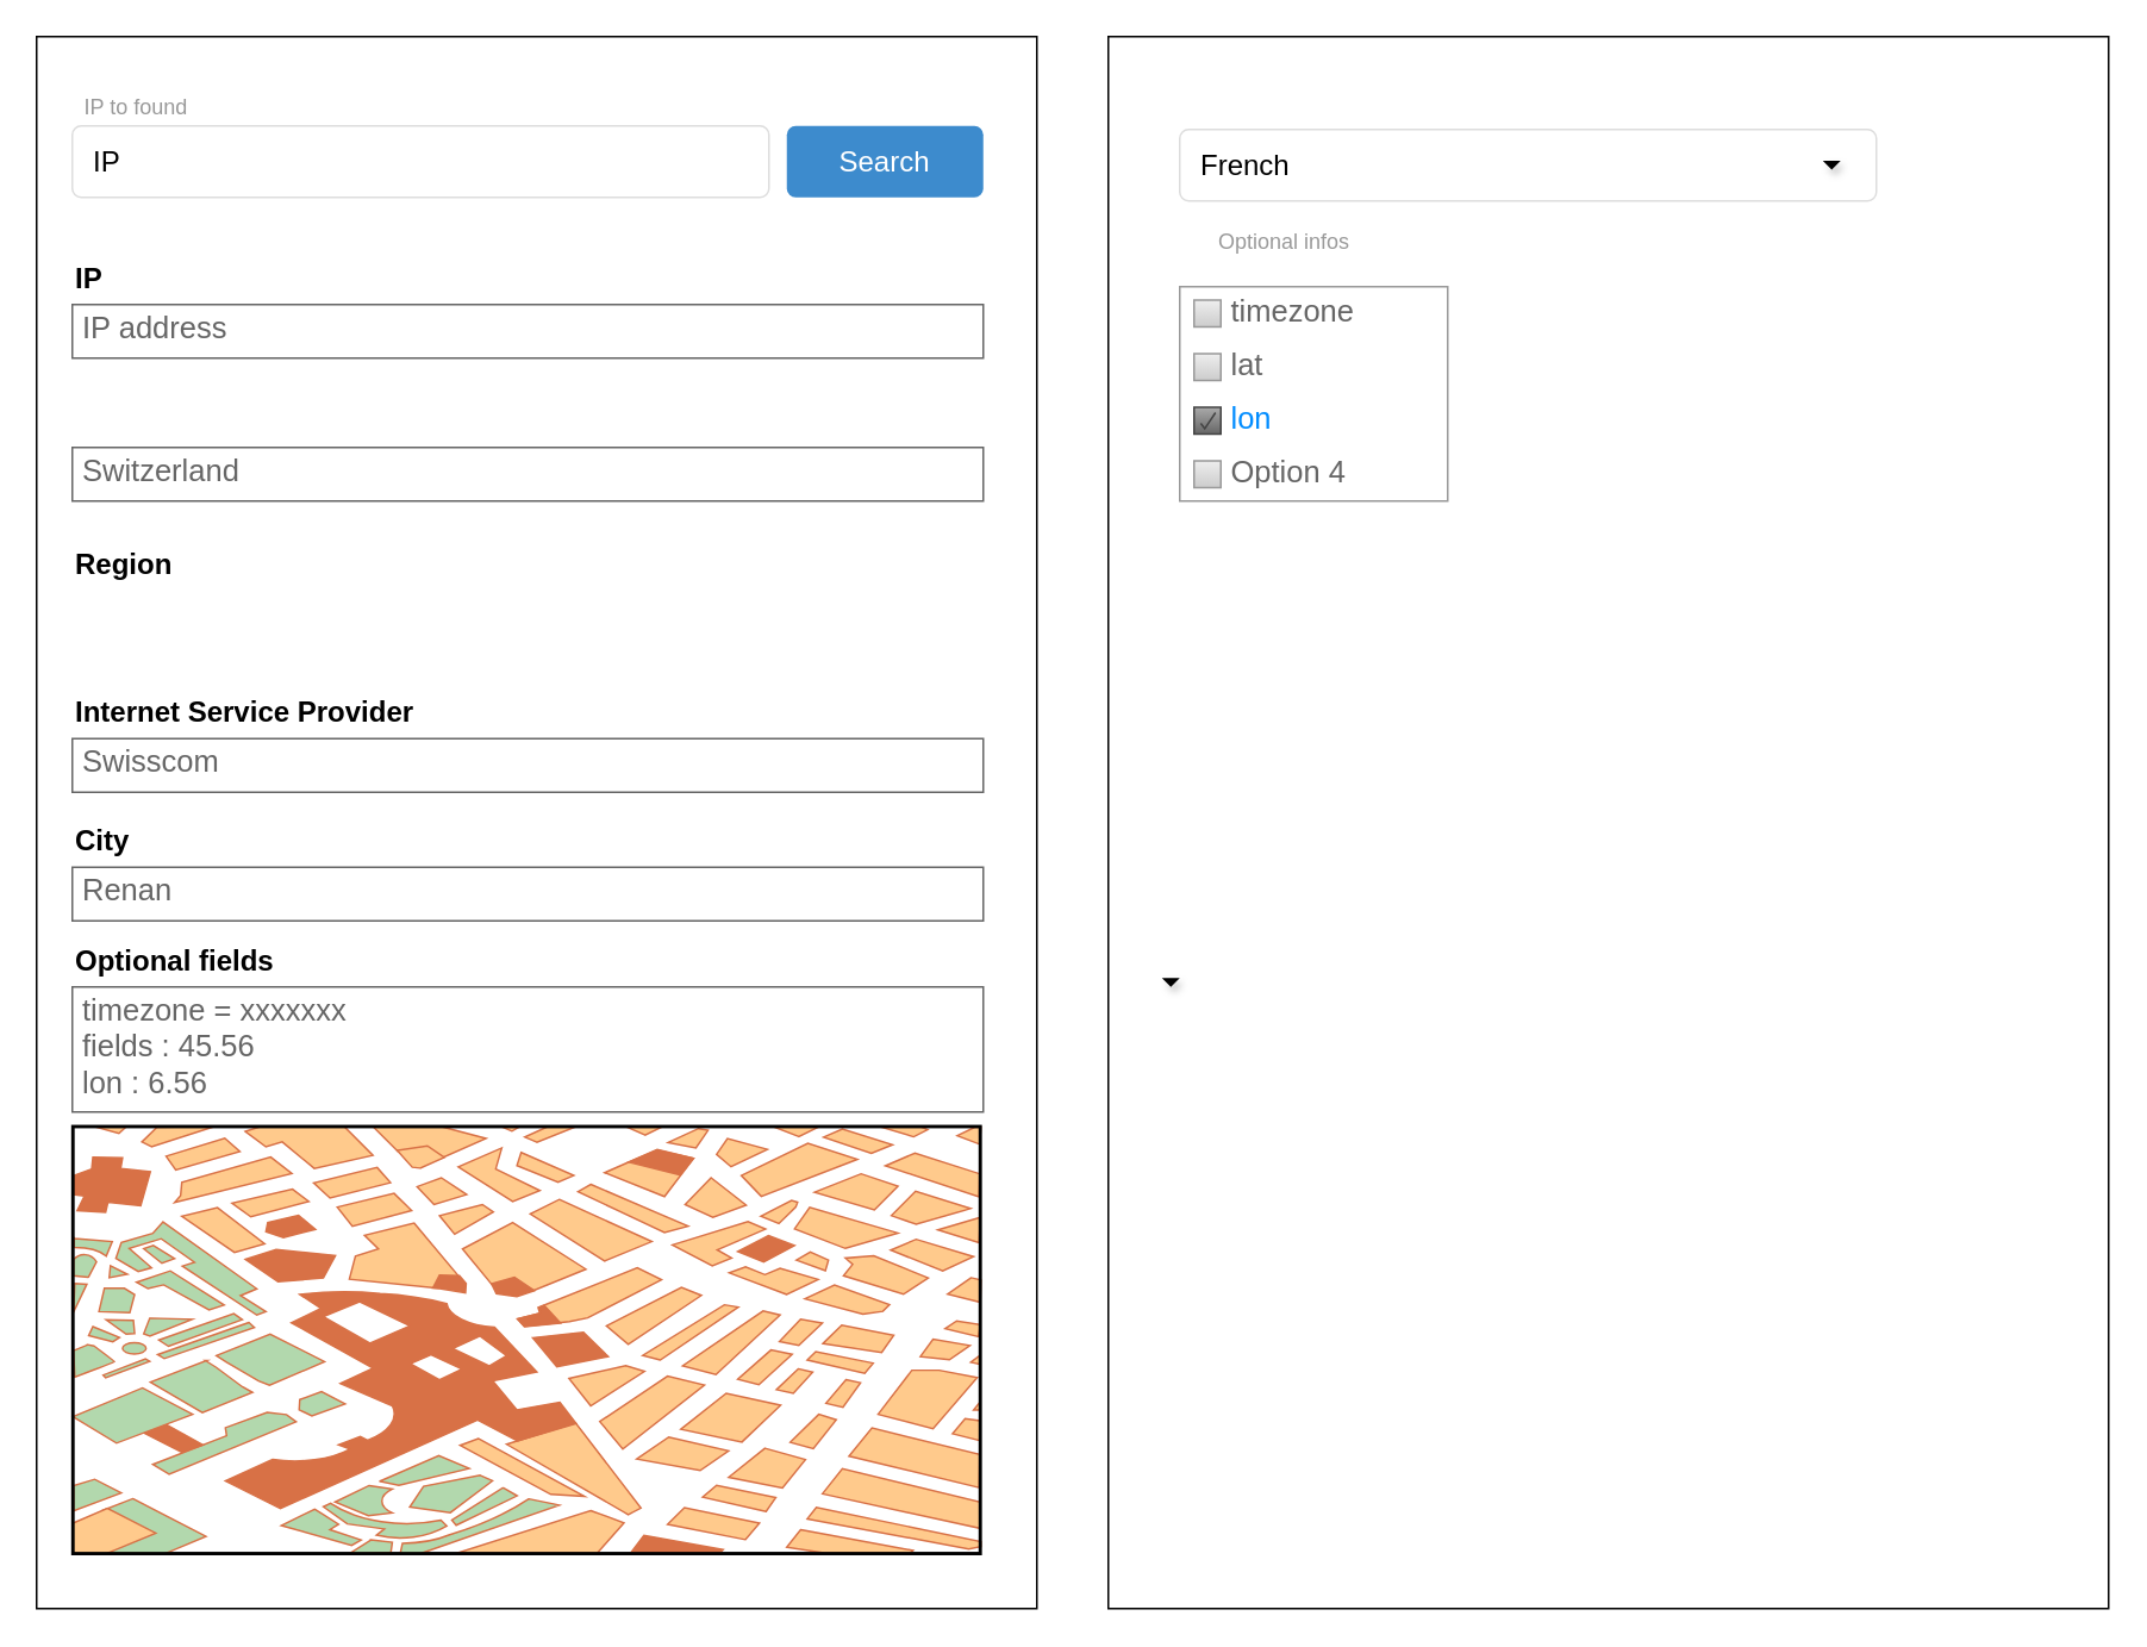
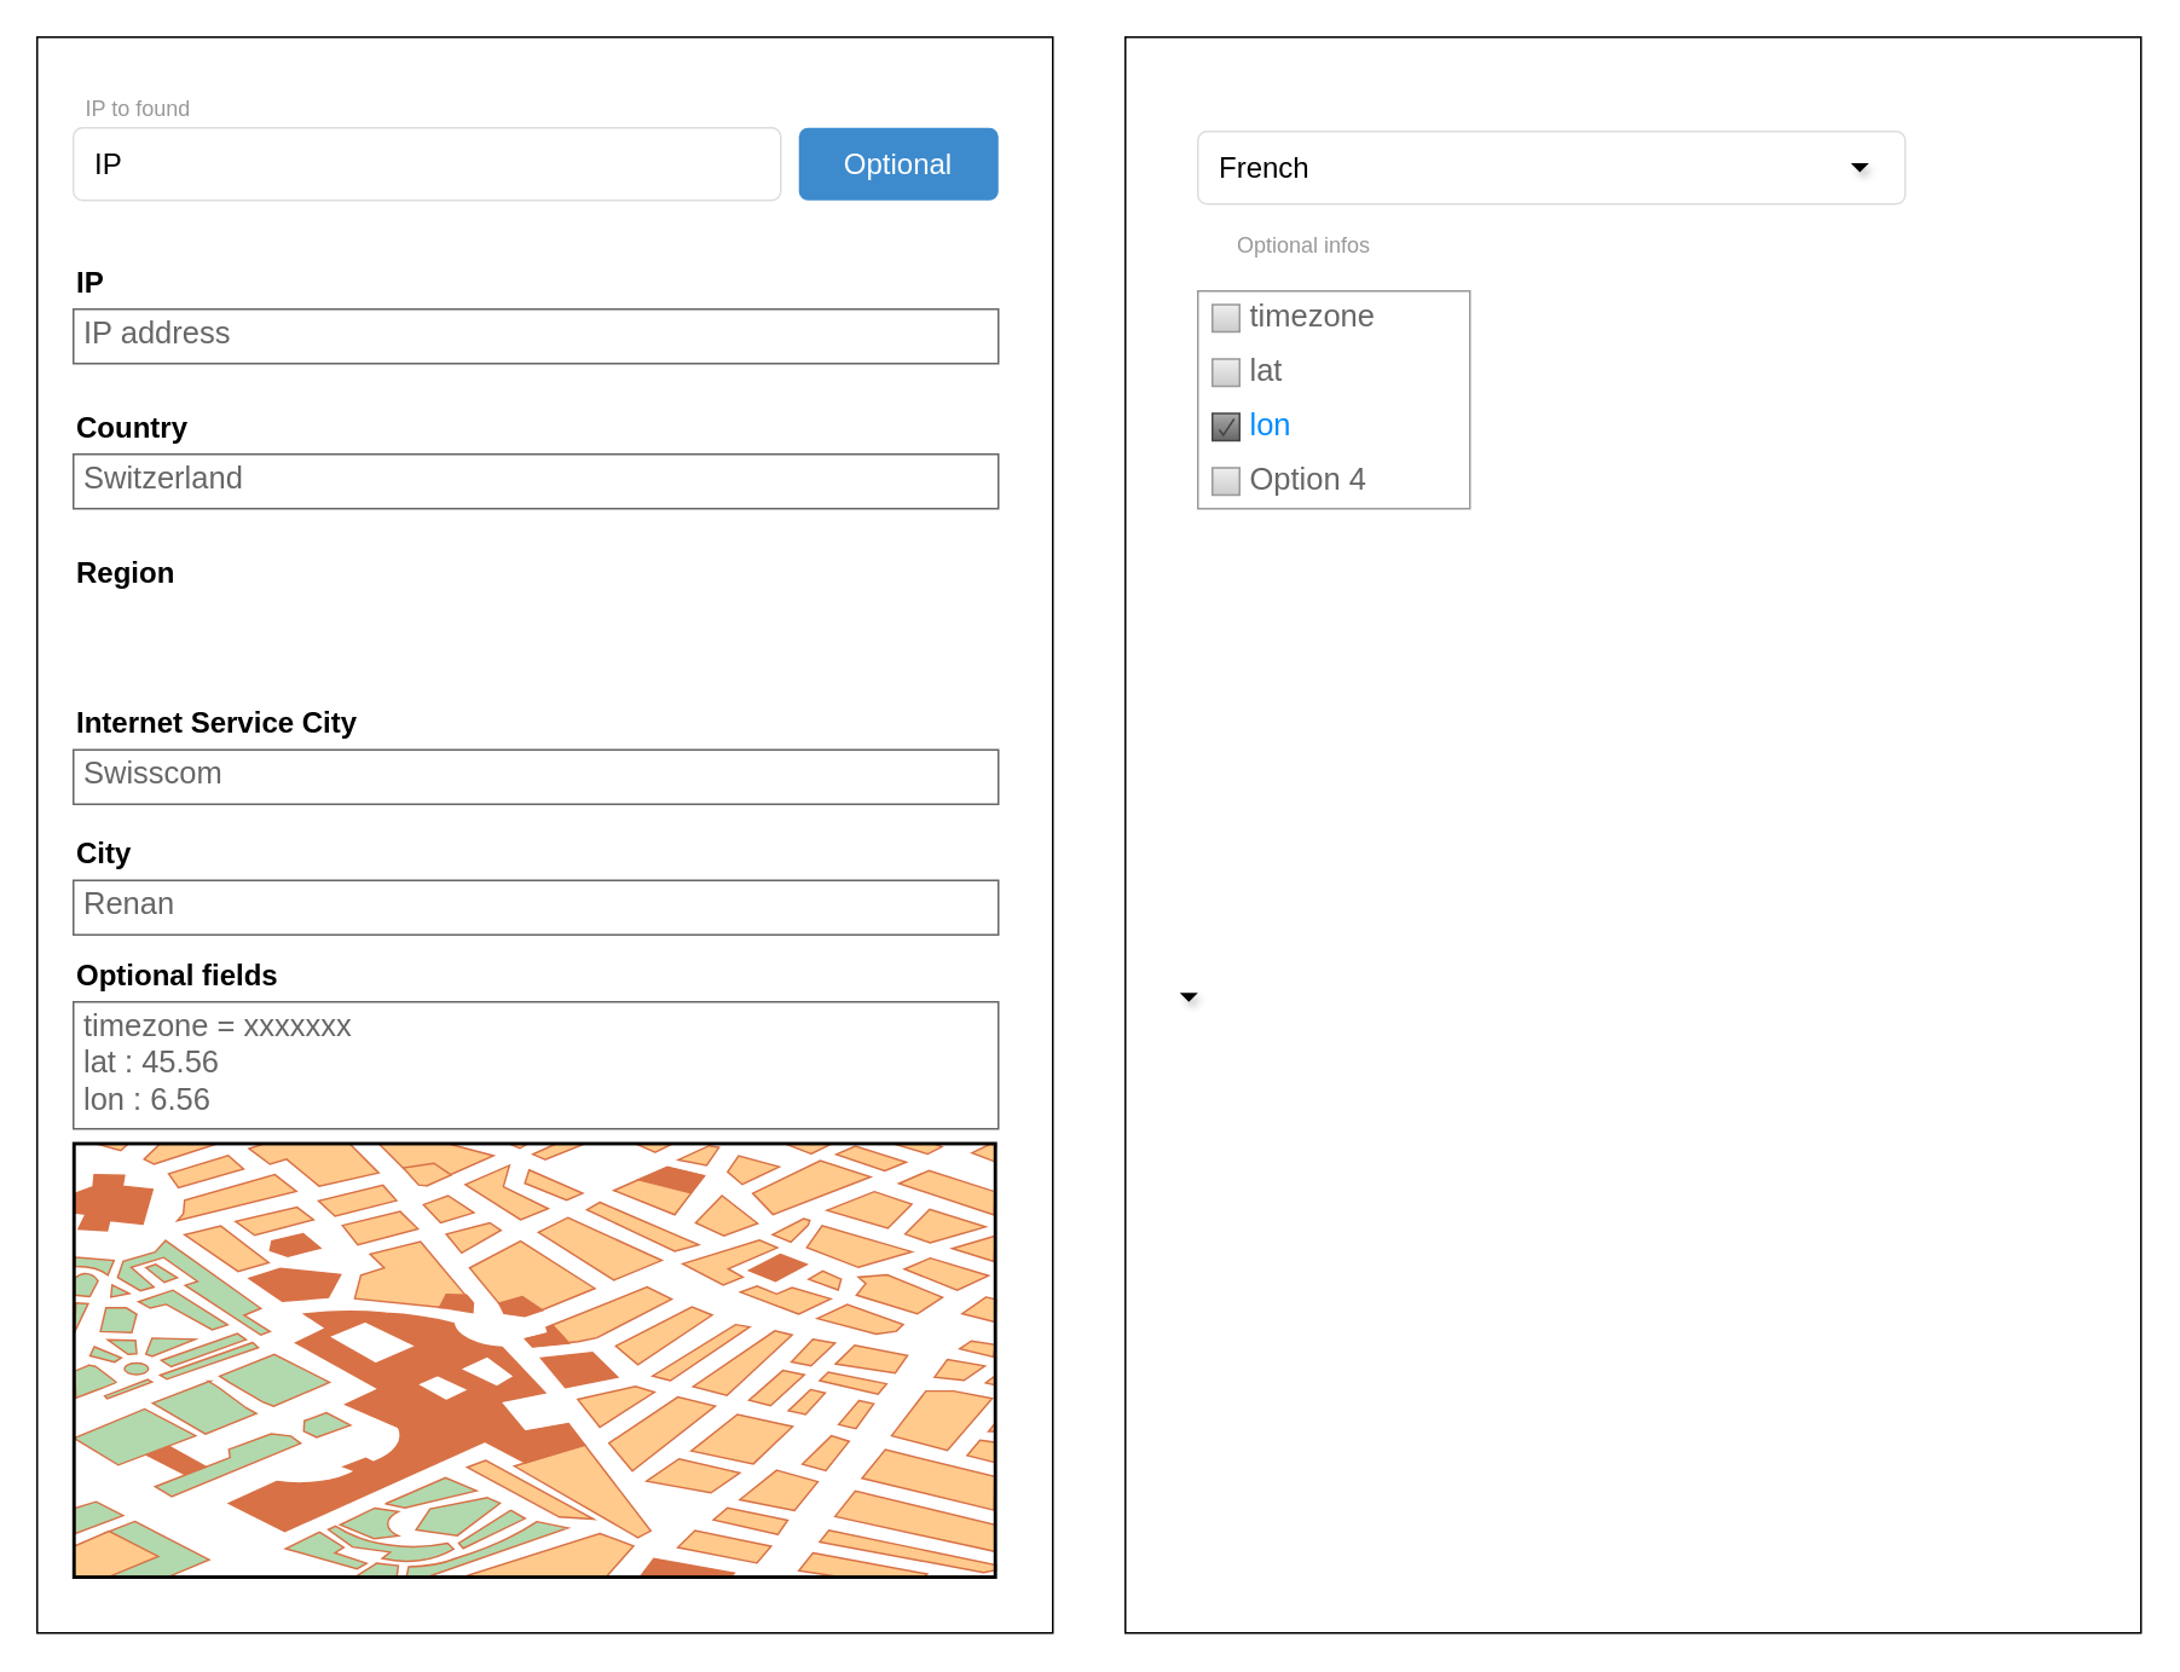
- <mxCell id="5" value="Search" style="html=1;shadow=0;dashed=0;shape=mxgraph.bootstrap.rrect;align=center;rSize=5;strokeColor=none;fillColor=#3D8BCD;fontColor=#ffffff;fontSize=16;whiteSpace=wrap;rounded=0;" parent="1" vertex="1"><mxGeometry x="440" y="70" width="110" height="40" as="geometry" /></mxCell>
+ <mxCell id="5" value="Optional" style="html=1;shadow=0;dashed=0;shape=mxgraph.bootstrap.rrect;align=center;rSize=5;strokeColor=none;fillColor=#3D8BCD;fontColor=#ffffff;fontSize=16;whiteSpace=wrap;rounded=0;" parent="1" vertex="1"><mxGeometry x="440" y="70" width="110" height="40" as="geometry" /></mxCell>
+ <mxCell id="19" value="Country" style="text;strokeColor=none;fillColor=none;html=1;fontSize=16;fontStyle=1;verticalAlign=middle;align=left;" vertex="1" parent="1"><mxGeometry x="40" y="220" width="70" height="30" as="geometry" /></mxCell>
- <mxCell id="23" value="Internet Service Provider" style="text;strokeColor=none;fillColor=none;html=1;fontSize=16;fontStyle=1;verticalAlign=middle;align=left;" vertex="1" parent="1"><mxGeometry x="40" y="383" width="210" height="30" as="geometry" /></mxCell>
+ <mxCell id="23" value="Internet Service City" style="text;strokeColor=none;fillColor=none;html=1;fontSize=16;fontStyle=1;verticalAlign=middle;align=left;" vertex="1" parent="1"><mxGeometry x="40" y="383" width="210" height="30" as="geometry" /></mxCell>
- <mxCell id="28" value="timezone = xxxxxxx&lt;br&gt;fields : 45.56&lt;br&gt;lon : 6.56" style="strokeWidth=1;shadow=0;dashed=0;align=center;html=1;shape=mxgraph.mockup.text.textBox;fontColor=#666666;align=left;fontSize=17;spacingLeft=4;spacingTop=-3;strokeColor=#666666;mainText=;verticalAlign=top;" vertex="1" parent="1"><mxGeometry x="40" y="552" width="510" height="70" as="geometry" /></mxCell>
+ <mxCell id="28" value="timezone = xxxxxxx&lt;br&gt;lat : 45.56&lt;br&gt;lon : 6.56" style="strokeWidth=1;shadow=0;dashed=0;align=center;html=1;shape=mxgraph.mockup.text.textBox;fontColor=#666666;align=left;fontSize=17;spacingLeft=4;spacingTop=-3;strokeColor=#666666;mainText=;verticalAlign=top;" vertex="1" parent="1"><mxGeometry x="40" y="552" width="510" height="70" as="geometry" /></mxCell>
